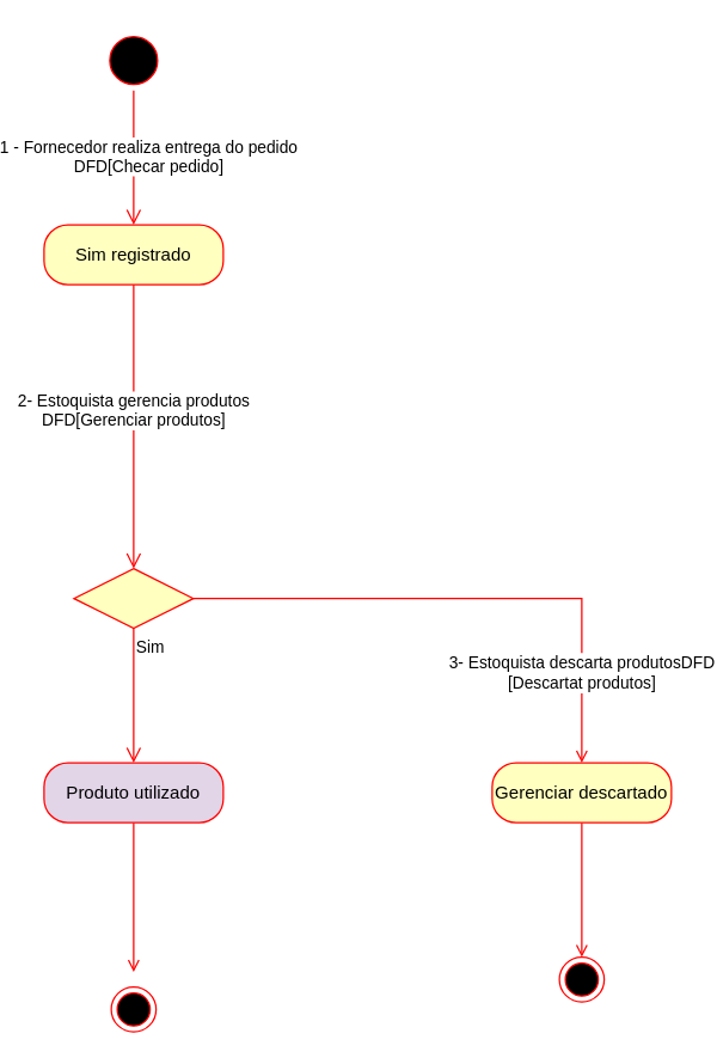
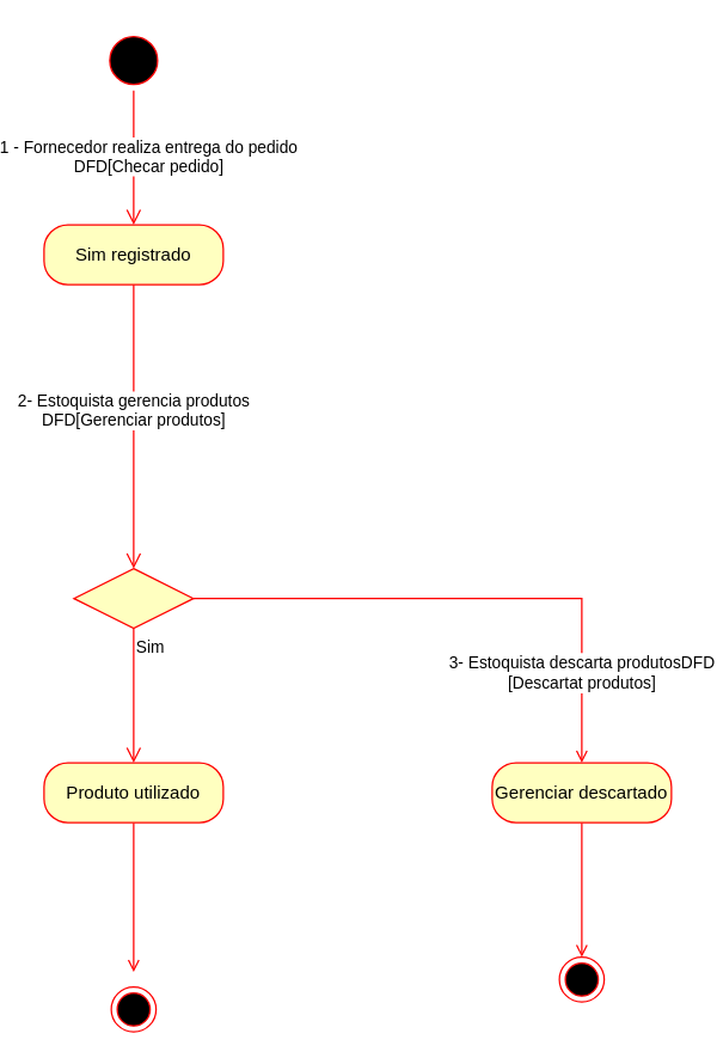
- <mxCell id="11" value="Produto utilizado" style="rounded=1;whiteSpace=wrap;html=1;arcSize=40;fontColor=#000000;fillColor=#e1d5e7;strokeColor=#ff0000;" vertex="1" parent="1"><mxGeometry x="20" y="510" width="120" height="40" as="geometry" /></mxCell>
+ <mxCell id="11" value="Produto utilizado" style="rounded=1;whiteSpace=wrap;html=1;arcSize=40;fontColor=#000000;fillColor=#ffffc0;strokeColor=#ff0000;" vertex="1" parent="1"><mxGeometry x="20" y="510" width="120" height="40" as="geometry" /></mxCell>
